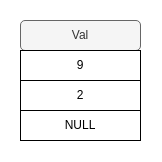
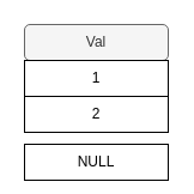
- <mxCell id="3" value="9" style="rounded=0;whiteSpace=wrap;html=1;" vertex="1" parent="1"><mxGeometry x="20" y="50" width="120" height="30" as="geometry" /></mxCell>
+ <mxCell id="3" value="1" style="rounded=0;whiteSpace=wrap;html=1;" vertex="1" parent="1"><mxGeometry x="20" y="50" width="120" height="30" as="geometry" /></mxCell>
- <mxCell id="5" value="NULL" style="rounded=0;whiteSpace=wrap;html=1;" vertex="1" parent="1"><mxGeometry x="20" y="110" width="120" height="30" as="geometry" /></mxCell>
+ <mxCell id="5" value="NULL" style="rounded=0;whiteSpace=wrap;html=1;" vertex="1" parent="1"><mxGeometry x="20" y="120" width="120" height="30" as="geometry" /></mxCell>
